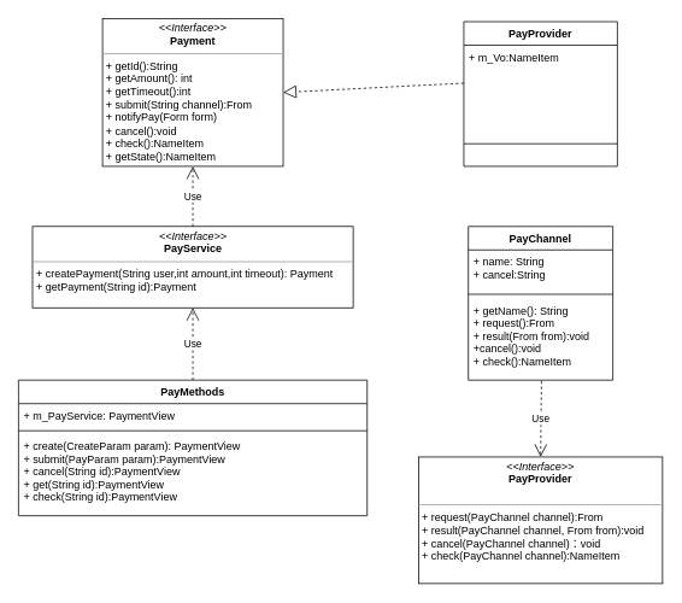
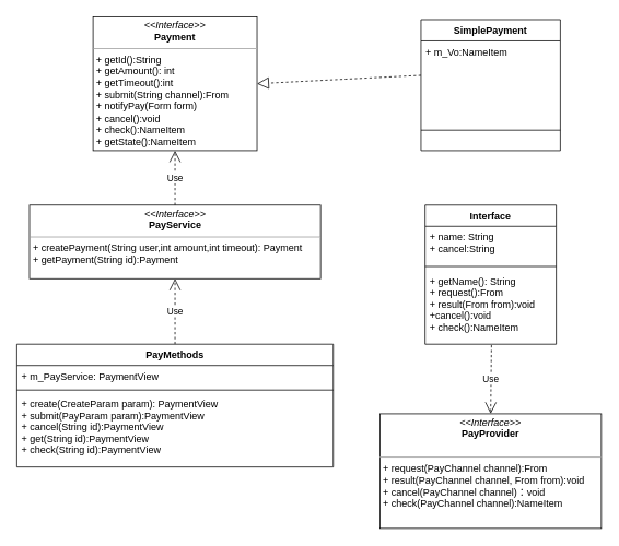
- <mxCell id="17" value="PayProvider&#10;" style="swimlane;fontStyle=1;align=center;verticalAlign=top;childLayout=stackLayout;horizontal=1;startSize=26;horizontalStack=0;resizeParent=1;resizeParentMax=0;resizeLast=0;collapsible=1;marginBottom=0;" parent="1" vertex="1"><mxGeometry x="513" y="23.5" width="170" height="160" as="geometry" /></mxCell>
+ <mxCell id="17" value="SimplePayment&#10;" style="swimlane;fontStyle=1;align=center;verticalAlign=top;childLayout=stackLayout;horizontal=1;startSize=26;horizontalStack=0;resizeParent=1;resizeParentMax=0;resizeLast=0;collapsible=1;marginBottom=0;" parent="1" vertex="1"><mxGeometry x="513" y="23.5" width="170" height="160" as="geometry" /></mxCell>
- <mxCell id="12" value="PayChannel" style="swimlane;fontStyle=1;align=center;verticalAlign=top;childLayout=stackLayout;horizontal=1;startSize=26;horizontalStack=0;resizeParent=1;resizeParentMax=0;resizeLast=0;collapsible=1;marginBottom=0;" parent="1" vertex="1"><mxGeometry x="518" y="250" width="160" height="170" as="geometry" /></mxCell>
+ <mxCell id="12" value="Interface" style="swimlane;fontStyle=1;align=center;verticalAlign=top;childLayout=stackLayout;horizontal=1;startSize=26;horizontalStack=0;resizeParent=1;resizeParentMax=0;resizeLast=0;collapsible=1;marginBottom=0;" parent="1" vertex="1"><mxGeometry x="518" y="250" width="160" height="170" as="geometry" /></mxCell>
